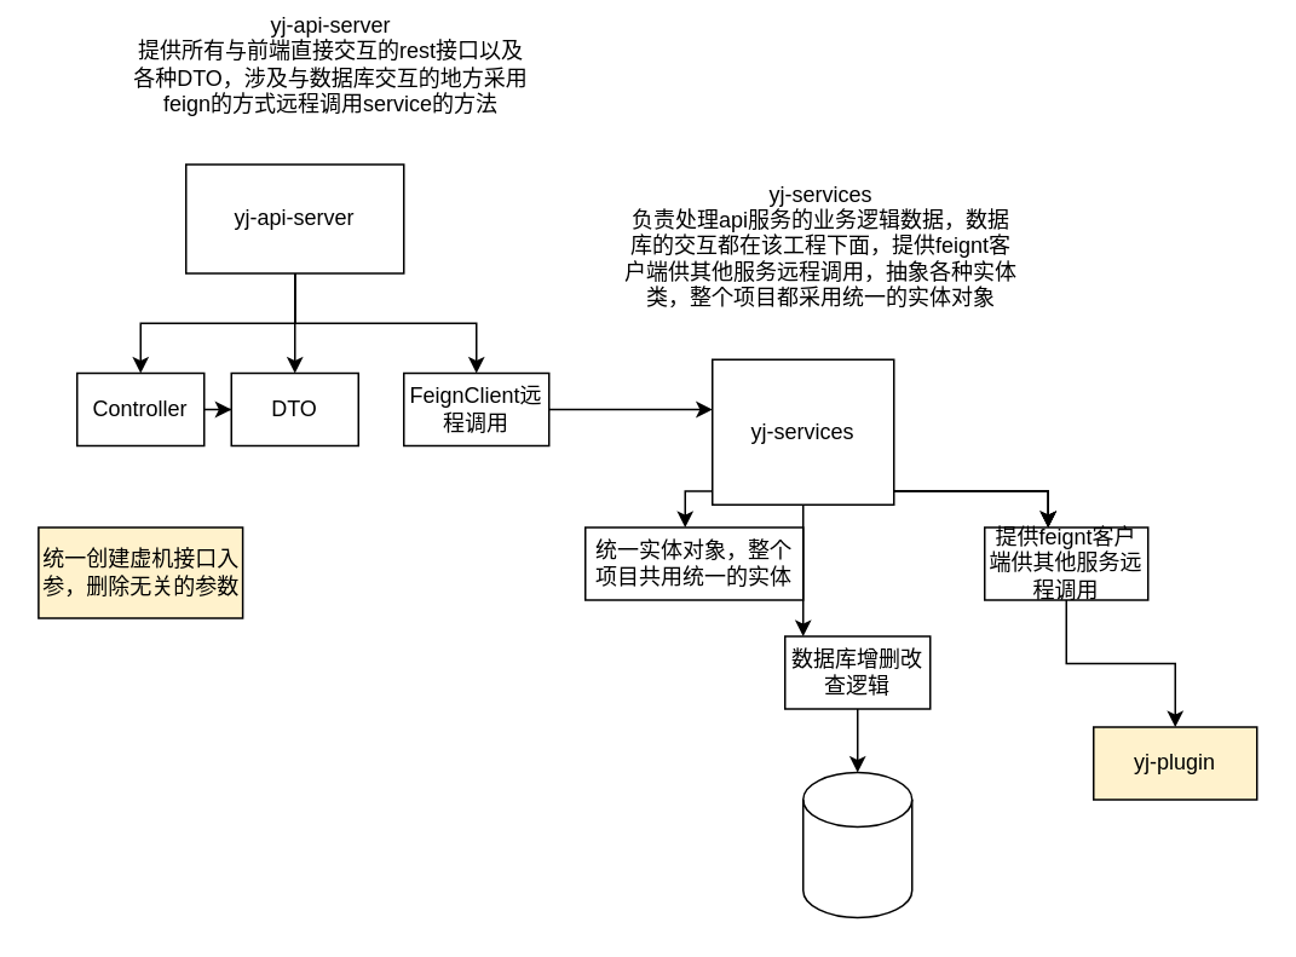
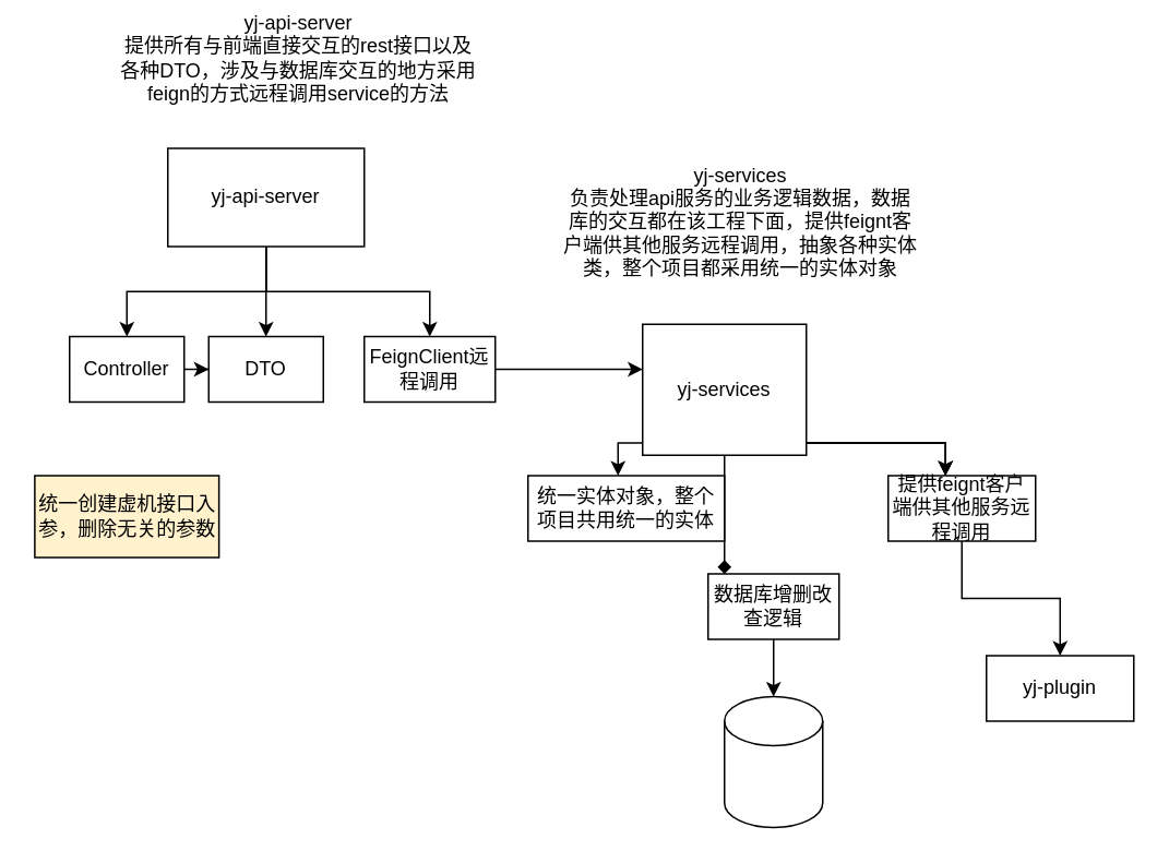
- <mxCell id="17" value="" style="edgeStyle=orthogonalEdgeStyle;rounded=0;orthogonalLoop=1;jettySize=auto;html=1;" edge="1" parent="1" source="12" target="16"><mxGeometry relative="1" as="geometry"><Array as="points"><mxPoint x="442" y="270" /><mxPoint x="472" y="270" /></Array></mxGeometry></mxCell>
+ <mxCell id="17" value="" style="edgeStyle=orthogonalEdgeStyle;rounded=0;orthogonalLoop=1;jettySize=auto;html=1;endArrow=diamond;" edge="1" parent="1" source="12" target="16"><mxGeometry relative="1" as="geometry"><Array as="points"><mxPoint x="442" y="270" /><mxPoint x="472" y="270" /></Array></mxGeometry></mxCell>
- <mxCell id="24" value="yj-plugin" style="rounded=0;whiteSpace=wrap;html=1;fillColor=#fff2cc;" vertex="1" parent="1"><mxGeometry x="602" y="400" width="90" height="40" as="geometry" /></mxCell>
+ <mxCell id="24" value="yj-plugin" style="rounded=0;whiteSpace=wrap;html=1;" vertex="1" parent="1"><mxGeometry x="602" y="400" width="90" height="40" as="geometry" /></mxCell>
